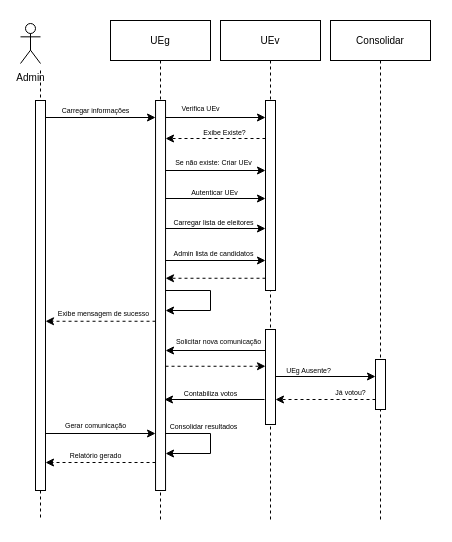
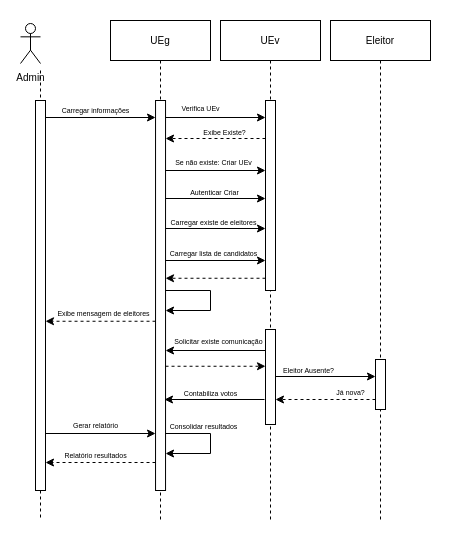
- <mxCell id="15" value="&lt;font style=&quot;font-size: 10px;&quot;&gt;Consolidar&lt;/font&gt;" style="shape=umlLifeline;perimeter=lifelinePerimeter;whiteSpace=wrap;html=1;container=1;dropTarget=0;collapsible=0;recursiveResize=0;outlineConnect=0;portConstraint=eastwest;newEdgeStyle={&quot;curved&quot;:0,&quot;rounded&quot;:0};" vertex="1" parent="1"><mxGeometry x="330" y="20" width="100" height="500" as="geometry" /></mxCell>
+ <mxCell id="15" value="&lt;font style=&quot;font-size: 10px;&quot;&gt;Eleitor&lt;/font&gt;" style="shape=umlLifeline;perimeter=lifelinePerimeter;whiteSpace=wrap;html=1;container=1;dropTarget=0;collapsible=0;recursiveResize=0;outlineConnect=0;portConstraint=eastwest;newEdgeStyle={&quot;curved&quot;:0,&quot;rounded&quot;:0};" vertex="1" parent="1"><mxGeometry x="330" y="20" width="100" height="500" as="geometry" /></mxCell>
- <mxCell id="19" value="&lt;font style=&quot;font-size: 7px;&quot;&gt;Autenticar UEv&lt;/font&gt;" style="text;html=1;align=center;verticalAlign=middle;resizable=0;points=[];autosize=1;strokeColor=none;fillColor=none;" vertex="1" parent="1"><mxGeometry x="179" y="176" width="70" height="30" as="geometry" /></mxCell>
+ <mxCell id="19" value="&lt;font style=&quot;font-size: 7px;&quot;&gt;Autenticar Criar&lt;/font&gt;" style="text;html=1;align=center;verticalAlign=middle;resizable=0;points=[];autosize=1;strokeColor=none;fillColor=none;" vertex="1" parent="1"><mxGeometry x="179" y="176" width="70" height="30" as="geometry" /></mxCell>
- <mxCell id="25" value="&lt;font style=&quot;font-size: 7px;&quot;&gt;Carregar lista de eleitores&lt;/font&gt;" style="text;html=1;align=center;verticalAlign=middle;resizable=0;points=[];autosize=1;strokeColor=none;fillColor=none;" vertex="1" parent="1"><mxGeometry x="163" y="206" width="100" height="30" as="geometry" /></mxCell>
+ <mxCell id="25" value="&lt;font style=&quot;font-size: 7px;&quot;&gt;Carregar existe de eleitores&lt;/font&gt;" style="text;html=1;align=center;verticalAlign=middle;resizable=0;points=[];autosize=1;strokeColor=none;fillColor=none;" vertex="1" parent="1"><mxGeometry x="163" y="206" width="100" height="30" as="geometry" /></mxCell>
- <mxCell id="27" value="&lt;font style=&quot;font-size: 7px;&quot;&gt;Admin lista de candidatos&lt;/font&gt;" style="text;html=1;align=center;verticalAlign=middle;resizable=0;points=[];autosize=1;strokeColor=none;fillColor=none;" vertex="1" parent="1"><mxGeometry x="158" y="237" width="110" height="30" as="geometry" /></mxCell>
+ <mxCell id="27" value="&lt;font style=&quot;font-size: 7px;&quot;&gt;Carregar lista de candidatos&lt;/font&gt;" style="text;html=1;align=center;verticalAlign=middle;resizable=0;points=[];autosize=1;strokeColor=none;fillColor=none;" vertex="1" parent="1"><mxGeometry x="158" y="237" width="110" height="30" as="geometry" /></mxCell>
- <mxCell id="42" value="&lt;font style=&quot;font-size: 7px;&quot;&gt;Exibe mensagem de sucesso&lt;/font&gt;" style="text;html=1;align=center;verticalAlign=middle;resizable=0;points=[];autosize=1;strokeColor=none;fillColor=none;" vertex="1" parent="1"><mxGeometry x="48" y="297" width="110" height="30" as="geometry" /></mxCell>
+ <mxCell id="42" value="&lt;font style=&quot;font-size: 7px;&quot;&gt;Exibe mensagem de eleitores&lt;/font&gt;" style="text;html=1;align=center;verticalAlign=middle;resizable=0;points=[];autosize=1;strokeColor=none;fillColor=none;" vertex="1" parent="1"><mxGeometry x="48" y="297" width="110" height="30" as="geometry" /></mxCell>
- <mxCell id="30" value="&lt;font style=&quot;font-size: 7px;&quot;&gt;Solicitar nova comunicação&lt;/font&gt;" style="text;html=1;align=center;verticalAlign=middle;resizable=0;points=[];autosize=1;strokeColor=none;fillColor=none;" vertex="1" parent="1"><mxGeometry x="163" y="325" width="110" height="30" as="geometry" /></mxCell>
+ <mxCell id="30" value="&lt;font style=&quot;font-size: 7px;&quot;&gt;Solicitar existe comunicação&lt;/font&gt;" style="text;html=1;align=center;verticalAlign=middle;resizable=0;points=[];autosize=1;strokeColor=none;fillColor=none;" vertex="1" parent="1"><mxGeometry x="163" y="325" width="110" height="30" as="geometry" /></mxCell>
- <mxCell id="33" value="&lt;font style=&quot;font-size: 7px;&quot;&gt;UEg Ausente?&lt;/font&gt;" style="text;html=1;align=center;verticalAlign=middle;resizable=0;points=[];autosize=1;strokeColor=none;fillColor=none;" vertex="1" parent="1"><mxGeometry x="273" y="354" width="70" height="30" as="geometry" /></mxCell>
+ <mxCell id="33" value="&lt;font style=&quot;font-size: 7px;&quot;&gt;Eleitor Ausente?&lt;/font&gt;" style="text;html=1;align=center;verticalAlign=middle;resizable=0;points=[];autosize=1;strokeColor=none;fillColor=none;" vertex="1" parent="1"><mxGeometry x="273" y="354" width="70" height="30" as="geometry" /></mxCell>
- <mxCell id="28" value="&lt;font style=&quot;font-size: 7px;&quot;&gt;Já votou?&lt;/font&gt;" style="text;html=1;align=center;verticalAlign=middle;resizable=0;points=[];autosize=1;strokeColor=none;fillColor=none;" vertex="1" parent="1"><mxGeometry x="325" y="376" width="50" height="30" as="geometry" /></mxCell>
+ <mxCell id="28" value="&lt;font style=&quot;font-size: 7px;&quot;&gt;Já nova?&lt;/font&gt;" style="text;html=1;align=center;verticalAlign=middle;resizable=0;points=[];autosize=1;strokeColor=none;fillColor=none;" vertex="1" parent="1"><mxGeometry x="325" y="376" width="50" height="30" as="geometry" /></mxCell>
- <mxCell id="37" value="&lt;font style=&quot;font-size: 7px;&quot;&gt;Gerar comunicação&lt;/font&gt;" style="text;html=1;align=center;verticalAlign=middle;resizable=0;points=[];autosize=1;strokeColor=none;fillColor=none;" vertex="1" parent="1"><mxGeometry x="60" y="409" width="70" height="30" as="geometry" /></mxCell>
+ <mxCell id="37" value="&lt;font style=&quot;font-size: 7px;&quot;&gt;Gerar relatório&lt;/font&gt;" style="text;html=1;align=center;verticalAlign=middle;resizable=0;points=[];autosize=1;strokeColor=none;fillColor=none;" vertex="1" parent="1"><mxGeometry x="60" y="409" width="70" height="30" as="geometry" /></mxCell>
- <mxCell id="44" value="&lt;font style=&quot;font-size: 7px;&quot;&gt;Relatório gerado&lt;/font&gt;" style="text;html=1;align=center;verticalAlign=middle;resizable=0;points=[];autosize=1;strokeColor=none;fillColor=none;" vertex="1" parent="1"><mxGeometry x="55" y="439" width="80" height="30" as="geometry" /></mxCell>
+ <mxCell id="44" value="&lt;font style=&quot;font-size: 7px;&quot;&gt;Relatório resultados&lt;/font&gt;" style="text;html=1;align=center;verticalAlign=middle;resizable=0;points=[];autosize=1;strokeColor=none;fillColor=none;" vertex="1" parent="1"><mxGeometry x="55" y="439" width="80" height="30" as="geometry" /></mxCell>
